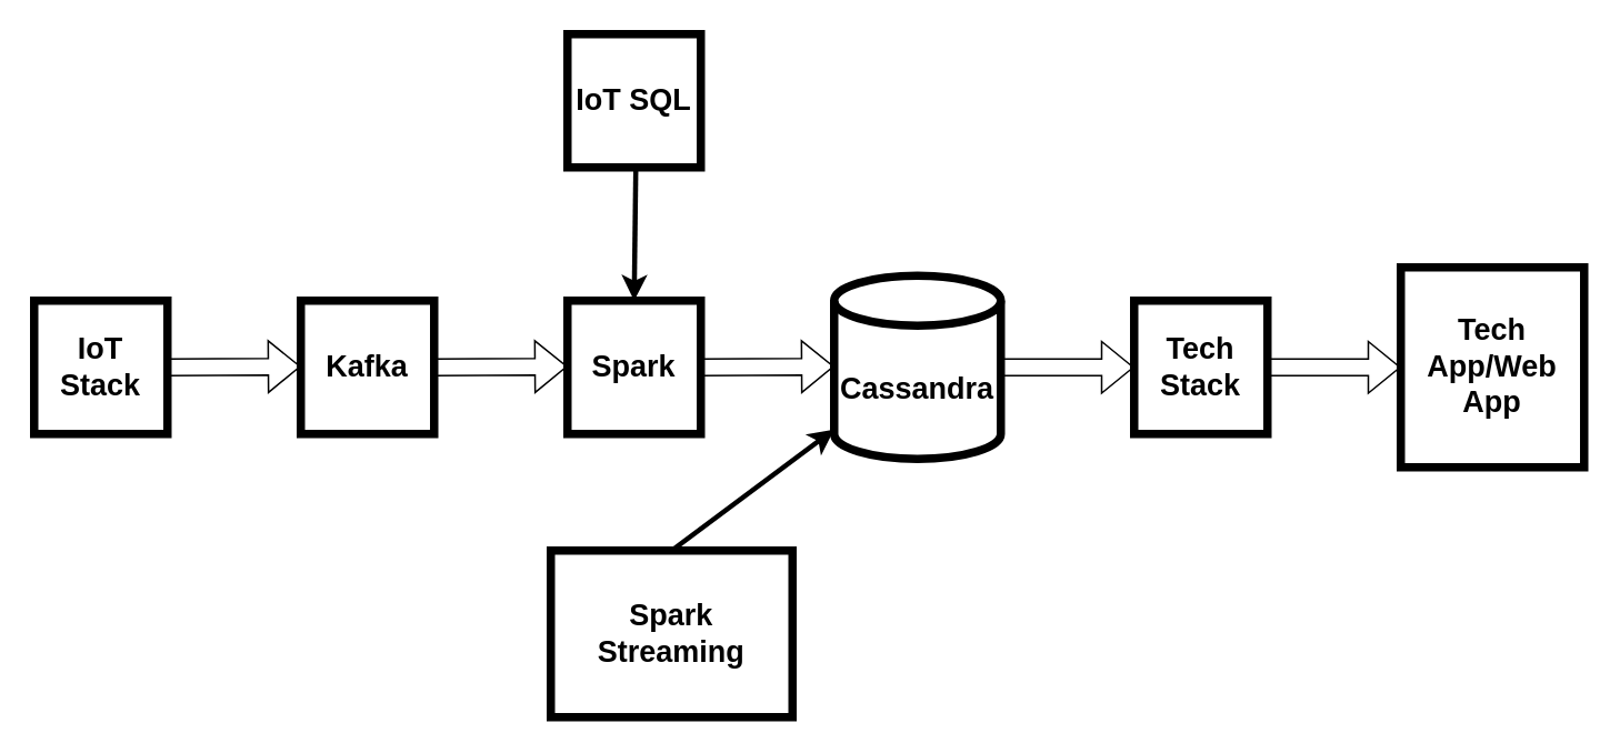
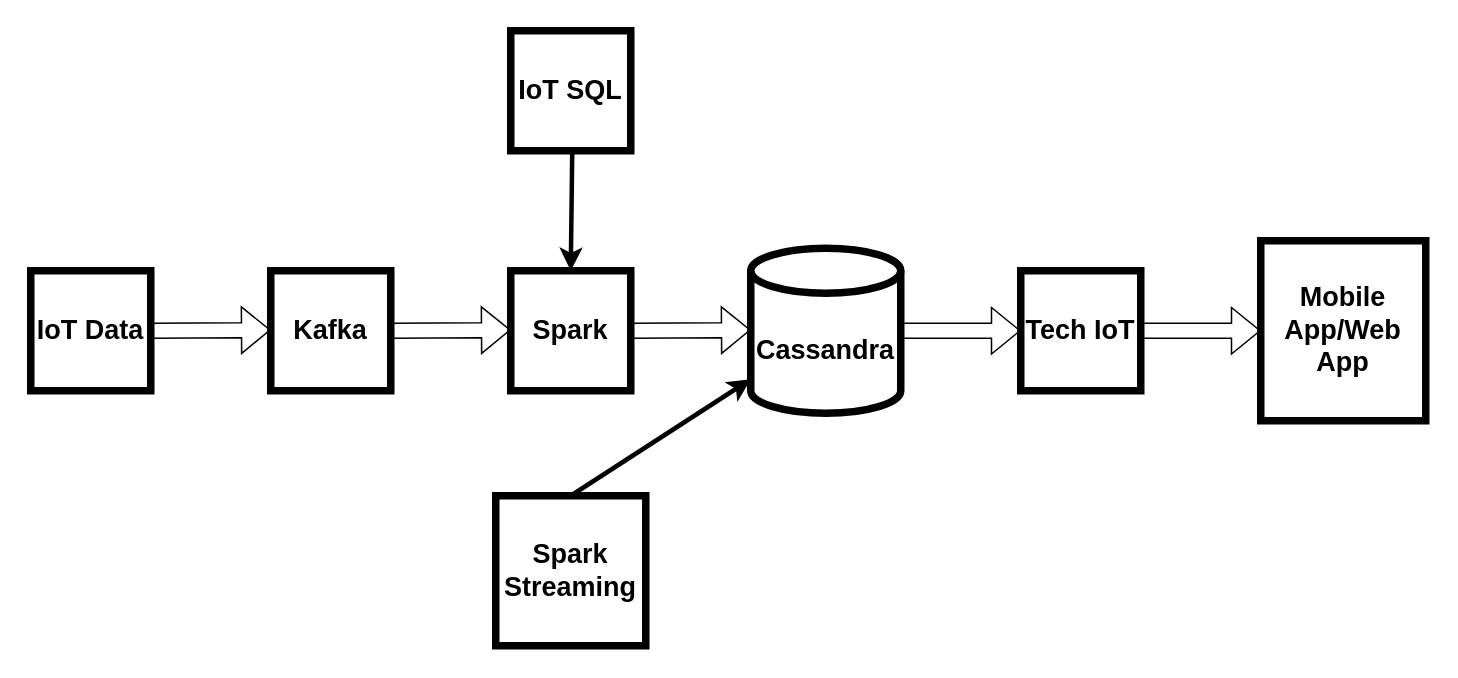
- <mxCell id="2" value="&lt;b&gt;&lt;font style=&quot;font-size: 18px;&quot;&gt;IoT Stack&lt;/font&gt;&lt;/b&gt;" style="whiteSpace=wrap;html=1;aspect=fixed;strokeWidth=5;" parent="1" vertex="1"><mxGeometry x="20" y="180" width="80" height="80" as="geometry" /></mxCell>
+ <mxCell id="2" value="&lt;b&gt;&lt;font style=&quot;font-size: 18px;&quot;&gt;IoT Data&lt;/font&gt;&lt;/b&gt;" style="whiteSpace=wrap;html=1;aspect=fixed;strokeWidth=5;" parent="1" vertex="1"><mxGeometry x="20" y="180" width="80" height="80" as="geometry" /></mxCell>
- <mxCell id="15" value="&lt;b&gt;&lt;font style=&quot;font-size: 18px;&quot;&gt;Tech Stack&lt;/font&gt;&lt;/b&gt;" style="whiteSpace=wrap;html=1;aspect=fixed;strokeWidth=5;" vertex="1" parent="1"><mxGeometry x="680" y="180" width="80" height="80" as="geometry" /></mxCell>
+ <mxCell id="15" value="&lt;b&gt;&lt;font style=&quot;font-size: 18px;&quot;&gt;Tech IoT&lt;/font&gt;&lt;/b&gt;" style="whiteSpace=wrap;html=1;aspect=fixed;strokeWidth=5;" vertex="1" parent="1"><mxGeometry x="680" y="180" width="80" height="80" as="geometry" /></mxCell>
- <mxCell id="14" value="&lt;b&gt;Tech App/Web App&lt;/b&gt;" style="rounded=0;whiteSpace=wrap;html=1;strokeWidth=5;fontSize=18;direction=south;" vertex="1" parent="1"><mxGeometry x="840" y="160" width="110" height="120" as="geometry" /></mxCell>
+ <mxCell id="14" value="&lt;b&gt;Mobile App/Web App&lt;/b&gt;" style="rounded=0;whiteSpace=wrap;html=1;strokeWidth=5;fontSize=18;direction=south;" vertex="1" parent="1"><mxGeometry x="840" y="160" width="110" height="120" as="geometry" /></mxCell>
- <mxCell id="11" value="&lt;b&gt;&lt;font style=&quot;font-size: 18px;&quot;&gt;Spark Streaming&lt;/font&gt;&lt;/b&gt;" style="whiteSpace=wrap;html=1;aspect=fixed;strokeWidth=5;" parent="1" vertex="1"><mxGeometry x="330" y="330" width="145" height="100" as="geometry" /></mxCell>
+ <mxCell id="11" value="&lt;b&gt;&lt;font style=&quot;font-size: 18px;&quot;&gt;Spark Streaming&lt;/font&gt;&lt;/b&gt;" style="whiteSpace=wrap;html=1;aspect=fixed;strokeWidth=5;" parent="1" vertex="1"><mxGeometry x="330" y="330" width="100" height="100" as="geometry" /></mxCell>
